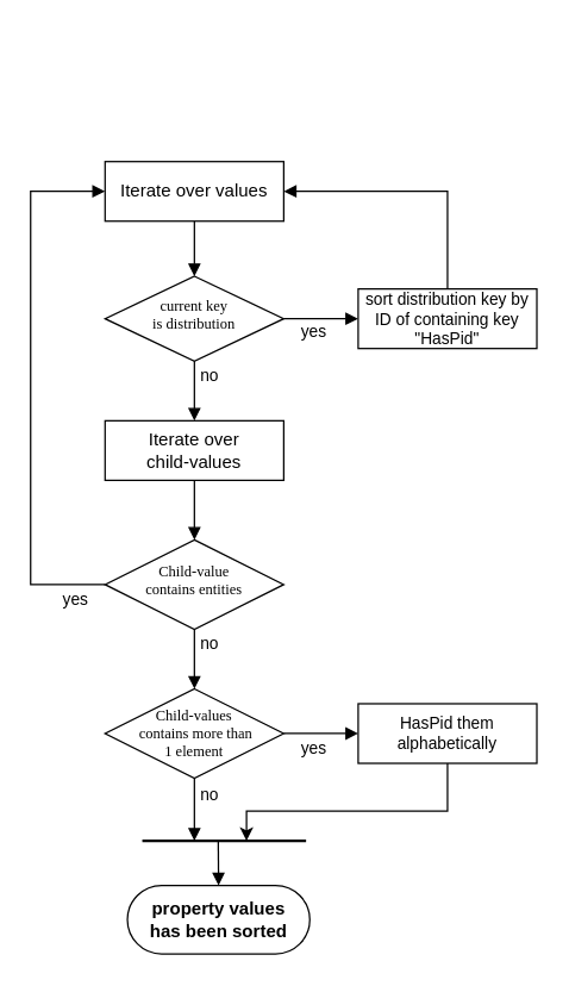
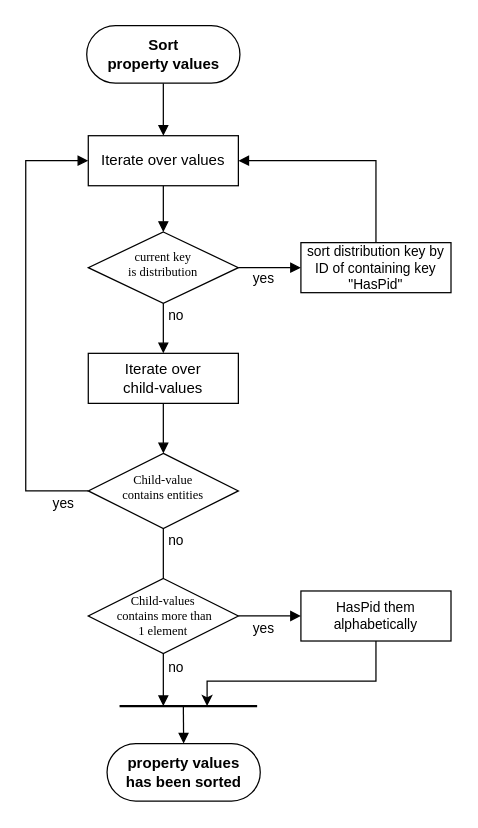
+ <mxCell id="20" value="&lt;span style=&quot;font-size: 12px ; font-weight: 700&quot;&gt;Sort&lt;/span&gt;&lt;br style=&quot;font-size: 12px ; font-weight: 700&quot;&gt;&lt;span style=&quot;font-size: 12px ; font-weight: 700&quot;&gt;property values&lt;/span&gt;" style="html=1;dashed=0;whitespace=wrap;shape=mxgraph.dfd.start;rounded=0;strokeWidth=1;fontSize=10;fontColor=#000000;" vertex="1" parent="1"><mxGeometry x="68.75" y="20" width="122.5" height="46" as="geometry" /></mxCell>
+ <mxCell id="4" style="edgeStyle=orthogonalEdgeStyle;rounded=0;orthogonalLoop=1;jettySize=auto;html=1;entryX=0.5;entryY=0;entryDx=0;entryDy=0;fontFamily=Helvetica;fontSize=11;fontColor=#000000;align=center;verticalAlign=middle;endArrow=block;exitX=0.5;exitY=0.5;exitDx=0;exitDy=23;exitPerimeter=0;endFill=1;" edge="1" parent="1" source="20" target="3"><mxGeometry relative="1" as="geometry"><mxPoint x="150" y="82" as="sourcePoint" /></mxGeometry></mxCell>
- <mxCell id="13" value="&lt;font&gt;no&lt;/font&gt;" style="edgeStyle=none;rounded=0;jumpStyle=arc;jumpSize=13;html=1;startArrow=none;endArrow=block;jettySize=auto;orthogonalLoop=1;strokeColor=#000000;fontFamily=Helvetica;fontSize=11;exitX=0.5;exitY=1;exitDx=0;exitDy=0;align=center;verticalAlign=middle;labelBackgroundColor=#ffffff;entryX=0.5;entryY=0;entryDx=0;entryDy=0;endFill=1;" edge="1" parent="1" source="12" target="15"><mxGeometry x="-0.5" y="10" relative="1" as="geometry"><mxPoint x="130" y="442" as="targetPoint" /><Array as="points" /><mxPoint as="offset" /><mxPoint x="129.58" y="432" as="sourcePoint" /></mxGeometry></mxCell>
+ <mxCell id="13" value="&lt;font&gt;no&lt;/font&gt;" style="edgeStyle=none;rounded=0;jumpStyle=arc;jumpSize=13;html=1;startArrow=none;endArrow=none;jettySize=auto;orthogonalLoop=1;strokeColor=#000000;fontFamily=Helvetica;fontSize=11;exitX=0.5;exitY=1;exitDx=0;exitDy=0;align=center;verticalAlign=middle;labelBackgroundColor=#ffffff;entryX=0.5;entryY=0;entryDx=0;entryDy=0;endFill=1;" edge="1" parent="1" source="12" target="15"><mxGeometry x="-0.5" y="10" relative="1" as="geometry"><mxPoint x="130" y="442" as="targetPoint" /><Array as="points" /><mxPoint as="offset" /><mxPoint x="129.58" y="432" as="sourcePoint" /></mxGeometry></mxCell>
